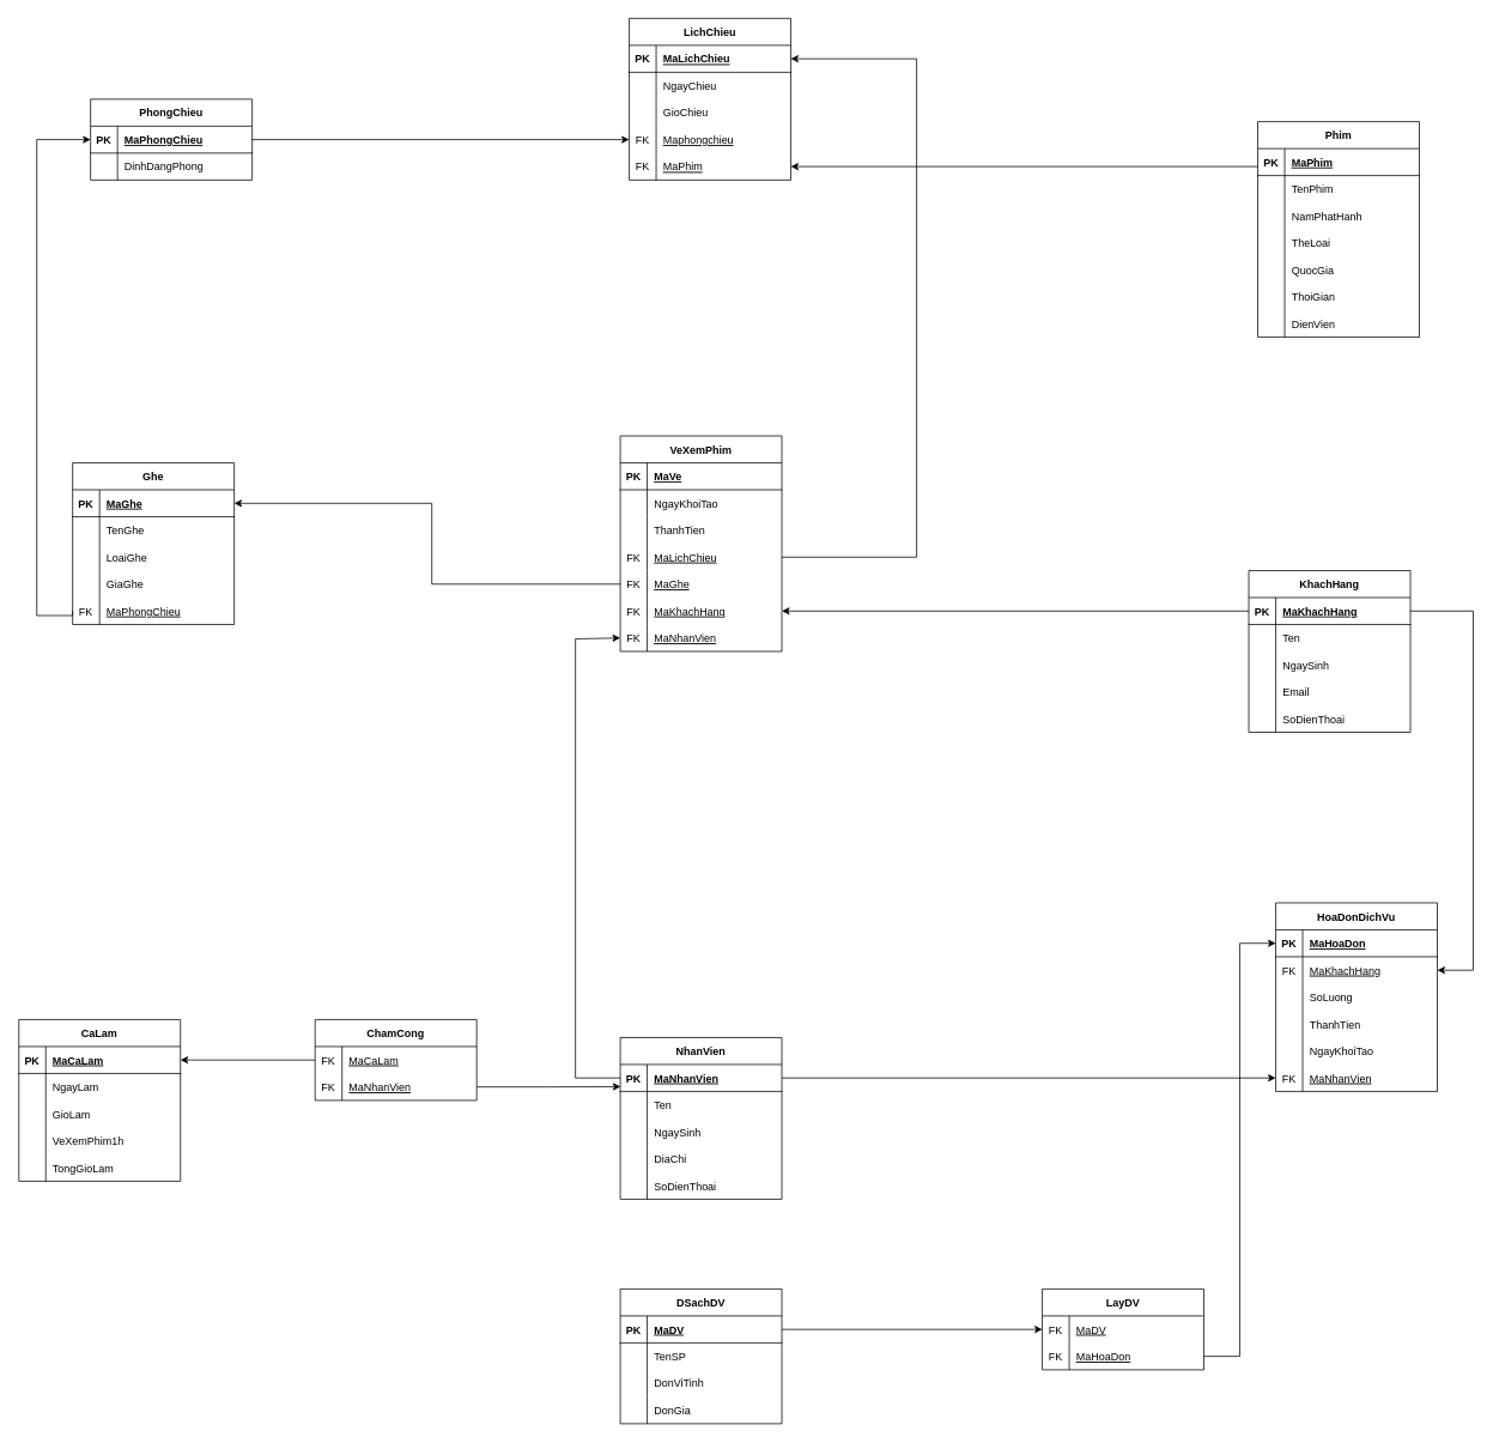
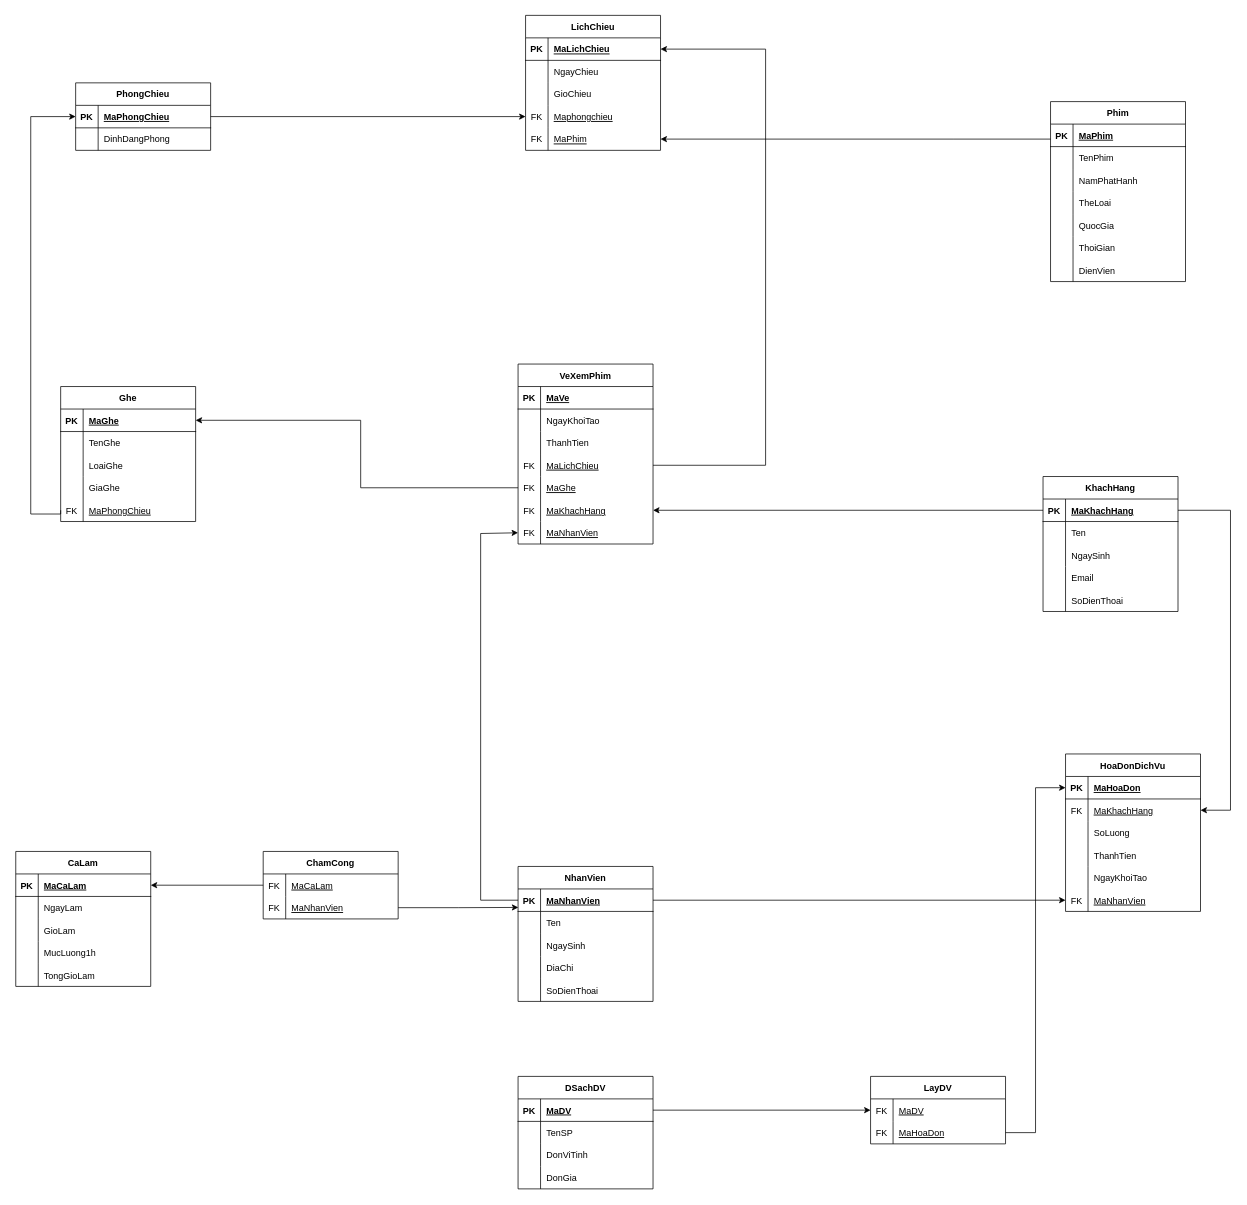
- <mxCell id="148" value="VeXemPhim1h" style="shape=partialRectangle;connectable=0;fillColor=none;top=0;left=0;bottom=0;right=0;align=left;spacingLeft=6;overflow=hidden;" parent="146" vertex="1"><mxGeometry x="30" width="150" height="30" as="geometry"><mxRectangle width="150" height="30" as="alternateBounds" /></mxGeometry></mxCell>
+ <mxCell id="148" value="MucLuong1h" style="shape=partialRectangle;connectable=0;fillColor=none;top=0;left=0;bottom=0;right=0;align=left;spacingLeft=6;overflow=hidden;" parent="146" vertex="1"><mxGeometry x="30" width="150" height="30" as="geometry"><mxRectangle width="150" height="30" as="alternateBounds" /></mxGeometry></mxCell>
